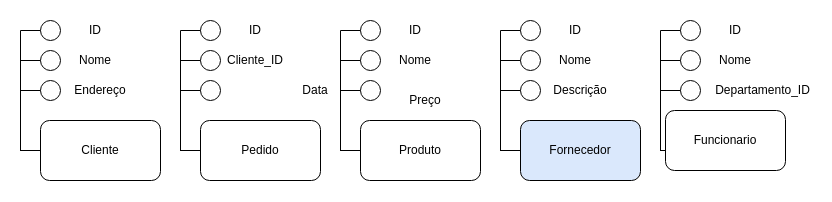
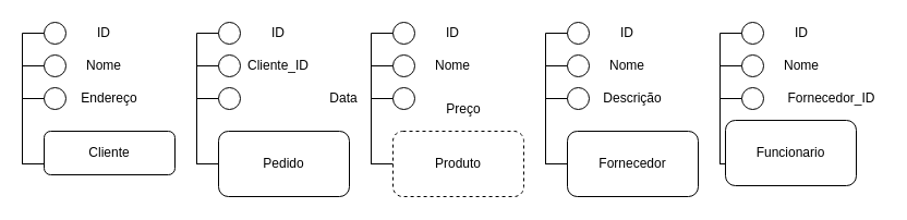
- <mxCell id="51" value="Departamento_ID" style="text;html=1;strokeColor=none;fillColor=none;align=center;verticalAlign=middle;whiteSpace=wrap;rounded=0;" vertex="1" parent="1"><mxGeometry x="715" y="80" width="95" height="20" as="geometry" /></mxCell>
+ <mxCell id="51" value="Fornecedor_ID" style="text;html=1;strokeColor=none;fillColor=none;align=center;verticalAlign=middle;whiteSpace=wrap;rounded=0;" vertex="1" parent="1"><mxGeometry x="715" y="80" width="95" height="20" as="geometry" /></mxCell>
- <mxCell id="5" value="Cliente" style="rounded=1;whiteSpace=wrap;html=1;" vertex="1" parent="1"><mxGeometry x="40" y="120" width="120" height="60" as="geometry" /></mxCell>
+ <mxCell id="5" value="Cliente" style="rounded=1;whiteSpace=wrap;html=1;" vertex="1" parent="1"><mxGeometry x="40" y="120" width="120" height="40" as="geometry" /></mxCell>
- <mxCell id="25" value="Produto" style="rounded=1;whiteSpace=wrap;html=1;" vertex="1" parent="1"><mxGeometry x="360" y="120" width="120" height="60" as="geometry" /></mxCell>
+ <mxCell id="25" value="Produto" style="rounded=1;whiteSpace=wrap;html=1;dashed=1;" vertex="1" parent="1"><mxGeometry x="360" y="120" width="120" height="60" as="geometry" /></mxCell>
- <mxCell id="35" value="Fornecedor" style="rounded=1;whiteSpace=wrap;html=1;fillColor=#dae8fc;" vertex="1" parent="1"><mxGeometry x="520" y="120" width="120" height="60" as="geometry" /></mxCell>
+ <mxCell id="35" value="Fornecedor" style="rounded=1;whiteSpace=wrap;html=1;" vertex="1" parent="1"><mxGeometry x="520" y="120" width="120" height="60" as="geometry" /></mxCell>
